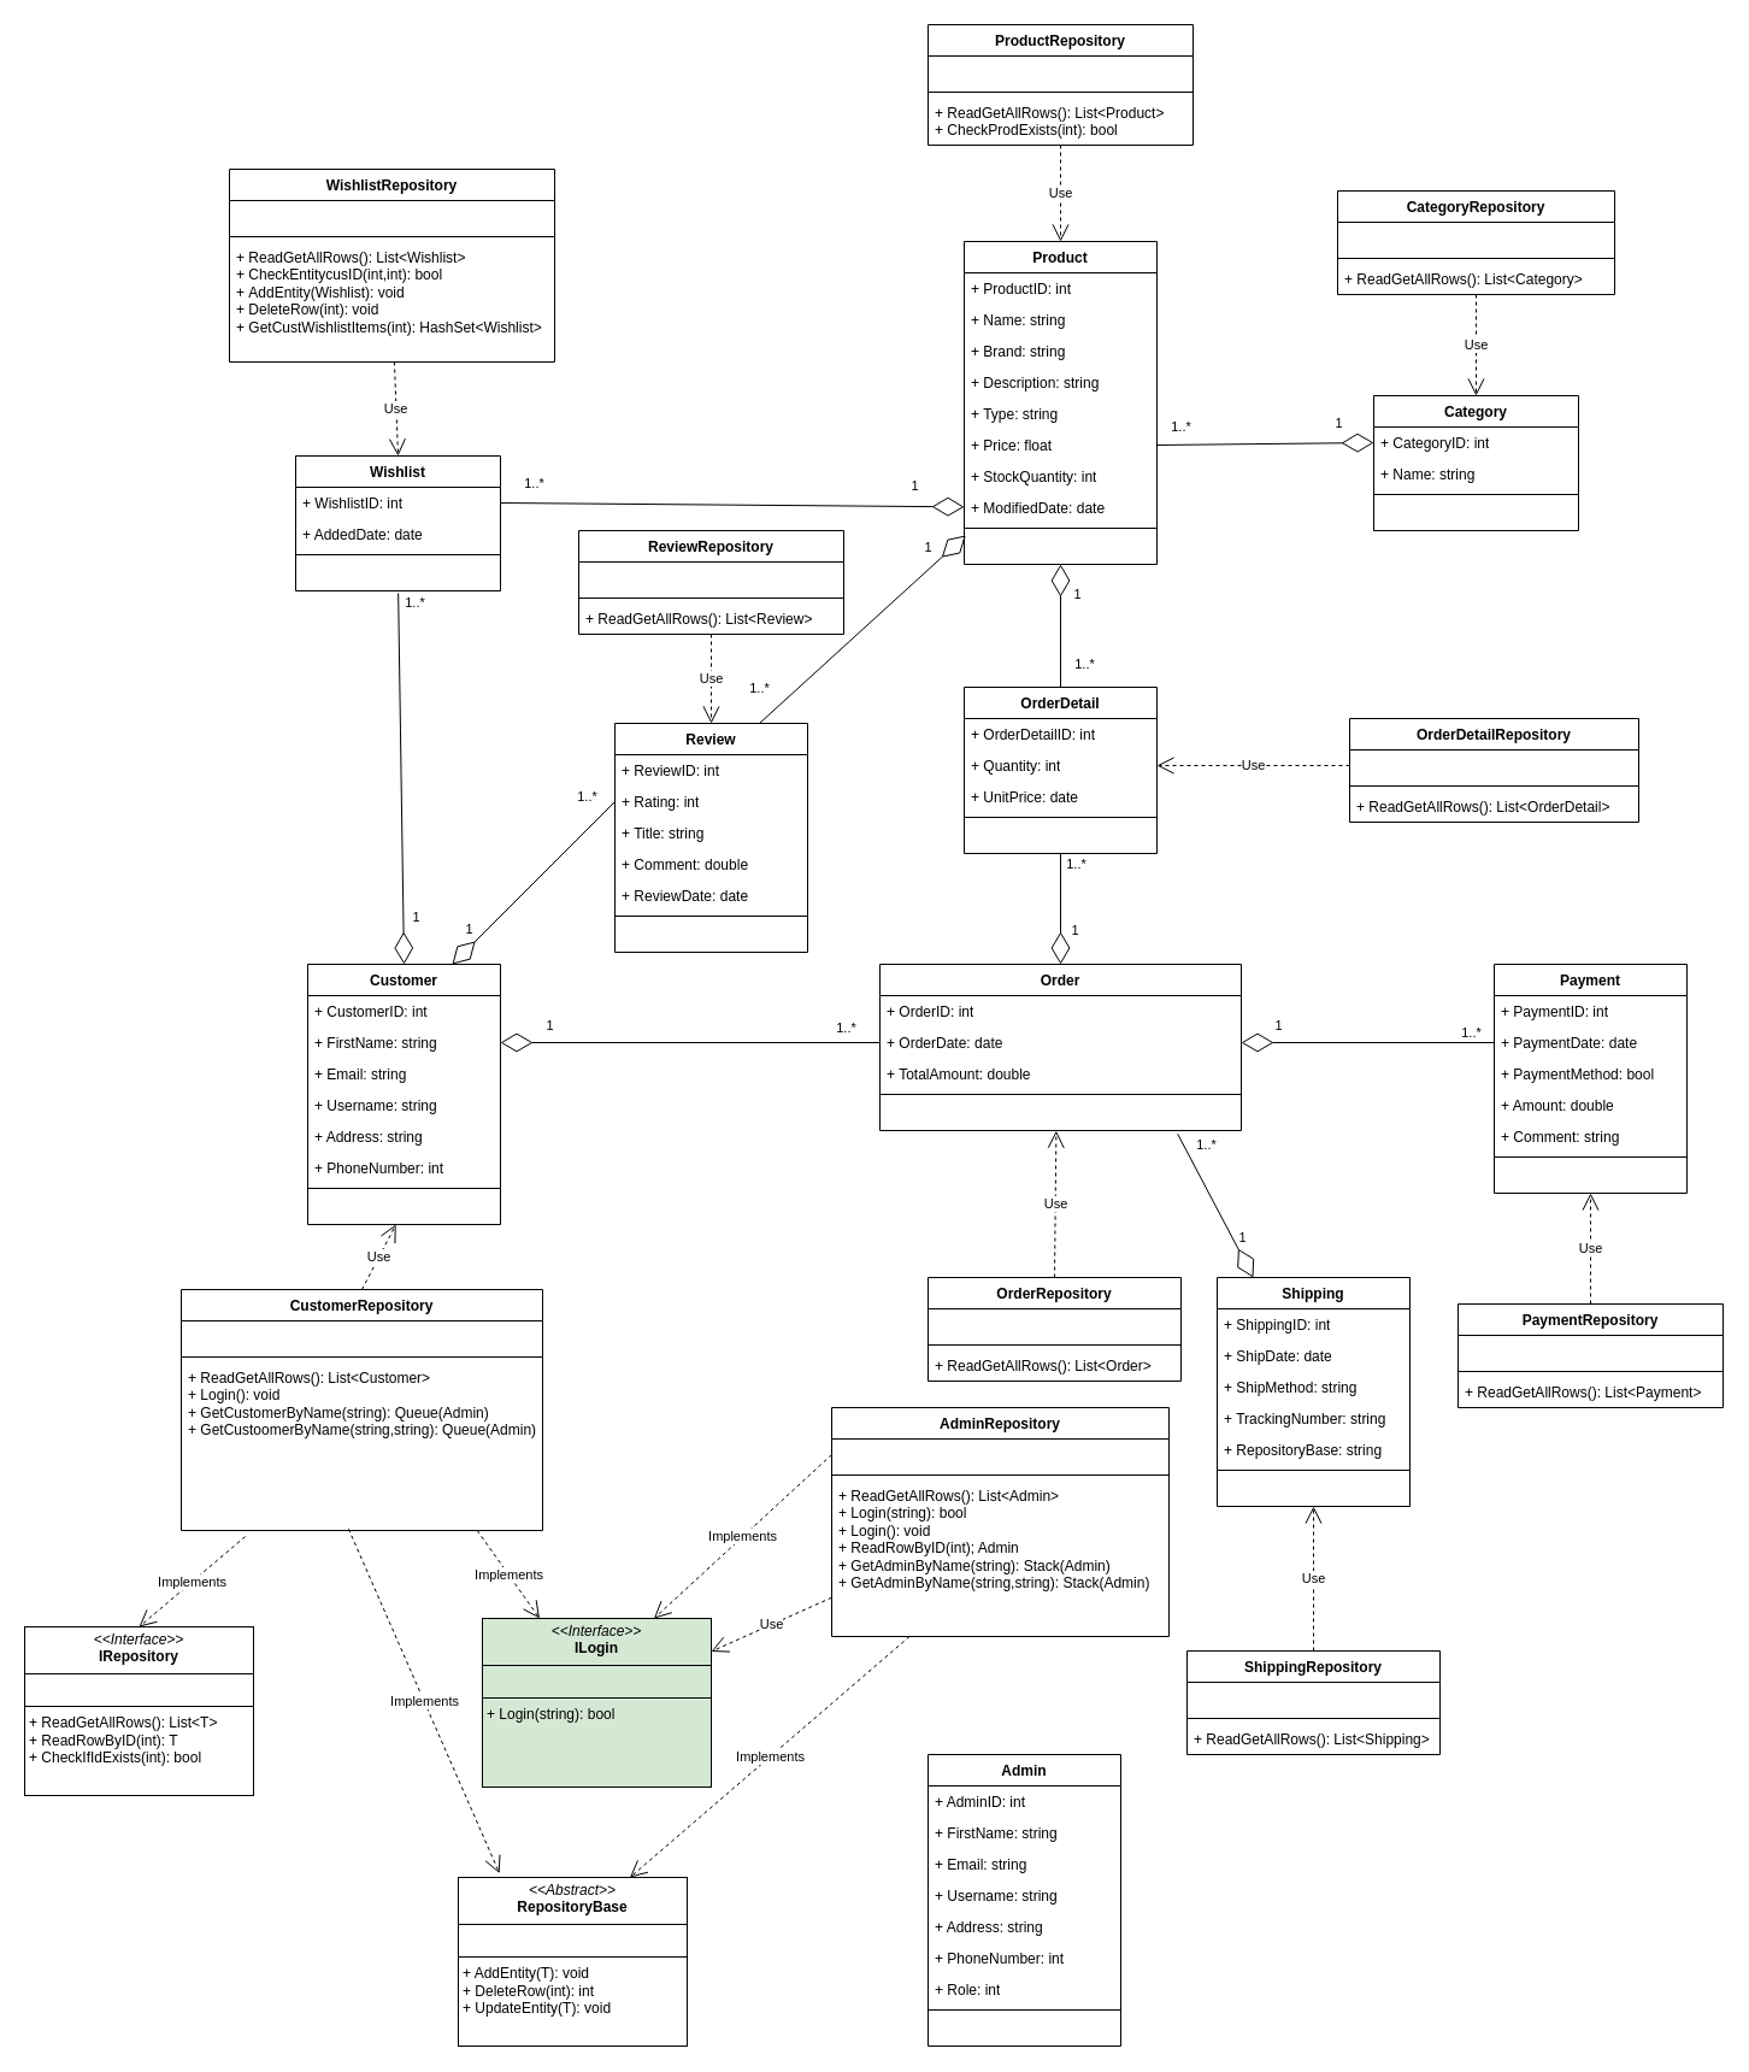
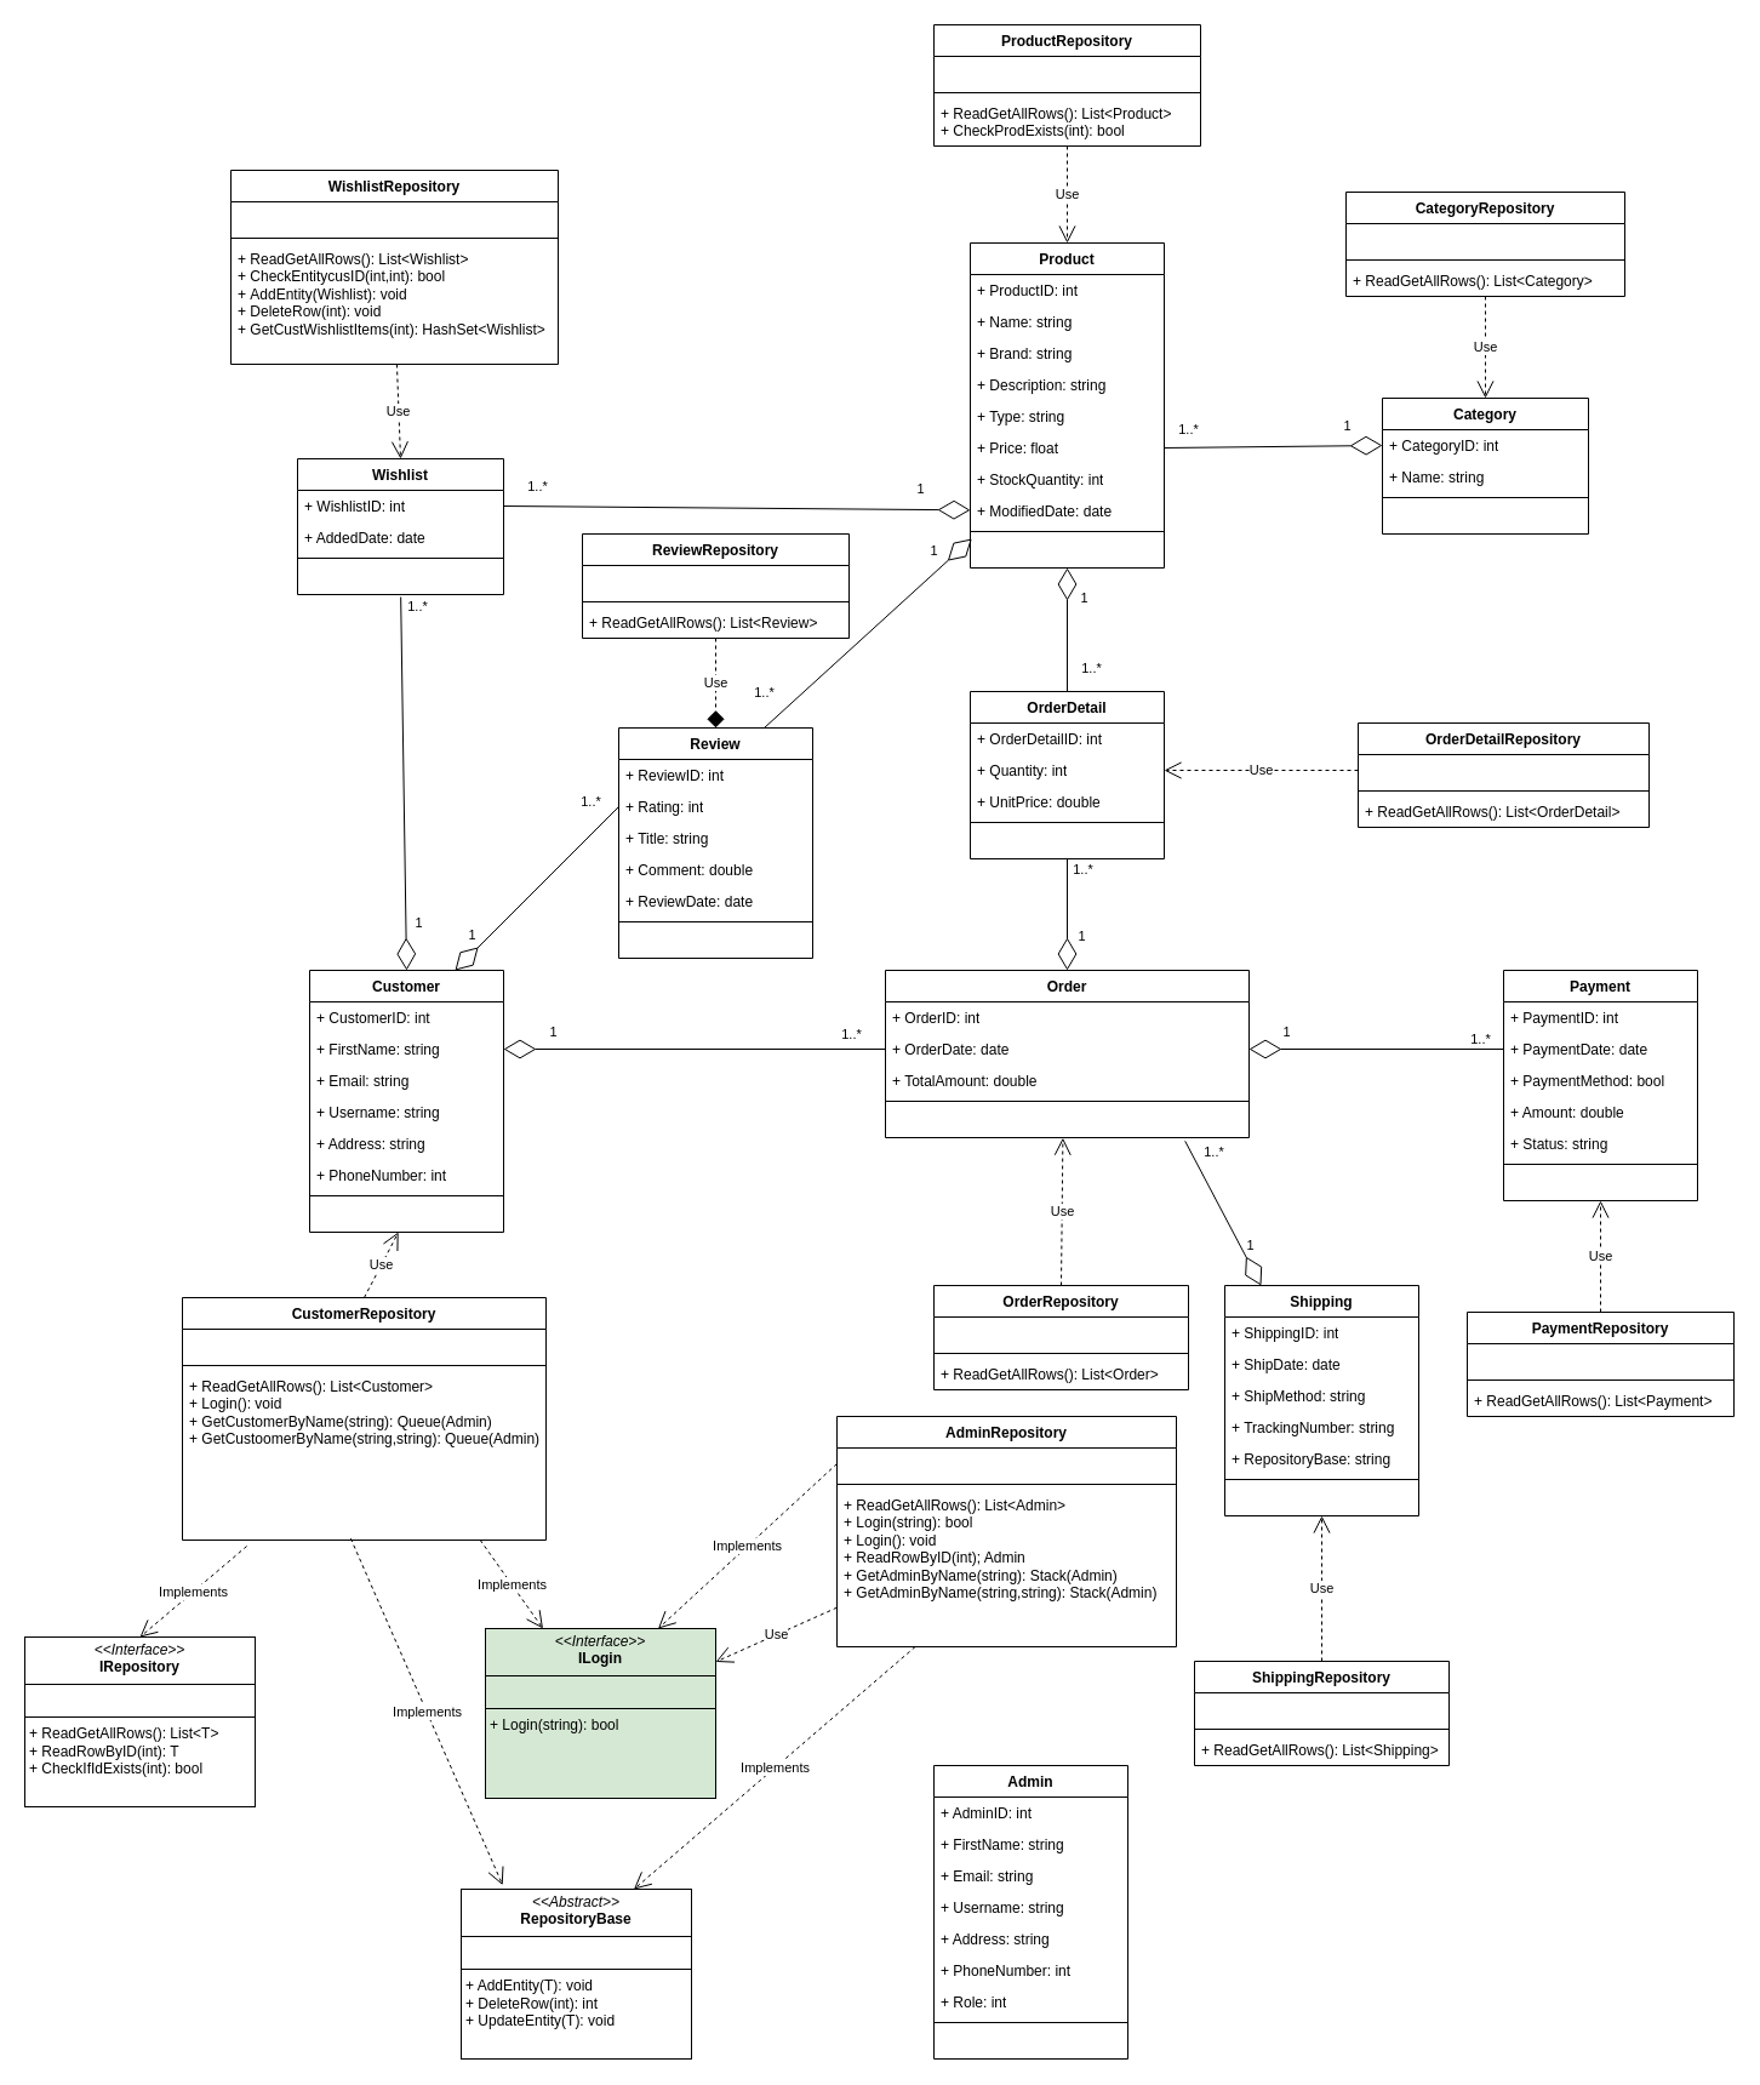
- <mxCell id="131" value="Use" style="endArrow=open;endSize=12;dashed=1;html=1;rounded=0;entryX=0.5;entryY=0;entryDx=0;entryDy=0;" parent="1" source="130" target="93" edge="1"><mxGeometry width="160" relative="1" as="geometry"><mxPoint x="580" y="530" as="sourcePoint" /><mxPoint x="580" y="628" as="targetPoint" /></mxGeometry></mxCell>
+ <mxCell id="131" value="Use" style="endArrow=diamond;endSize=12;dashed=1;html=1;rounded=0;entryX=0.5;entryY=0;entryDx=0;entryDy=0;" parent="1" source="130" target="93" edge="1"><mxGeometry width="160" relative="1" as="geometry"><mxPoint x="580" y="530" as="sourcePoint" /><mxPoint x="580" y="628" as="targetPoint" /></mxGeometry></mxCell>
- <mxCell id="62" value="+ UnitPrice: date" style="text;strokeColor=none;fillColor=none;align=left;verticalAlign=top;spacingLeft=4;spacingRight=4;overflow=hidden;rotatable=0;points=[[0,0.5],[1,0.5]];portConstraint=eastwest;whiteSpace=wrap;html=1;" parent="59" vertex="1"><mxGeometry y="78" width="160" height="26" as="geometry" /></mxCell>
+ <mxCell id="62" value="+ UnitPrice: double" style="text;strokeColor=none;fillColor=none;align=left;verticalAlign=top;spacingLeft=4;spacingRight=4;overflow=hidden;rotatable=0;points=[[0,0.5],[1,0.5]];portConstraint=eastwest;whiteSpace=wrap;html=1;" parent="59" vertex="1"><mxGeometry y="78" width="160" height="26" as="geometry" /></mxCell>
- <mxCell id="76" value="+ Comment: string" style="text;strokeColor=none;fillColor=none;align=left;verticalAlign=top;spacingLeft=4;spacingRight=4;overflow=hidden;rotatable=0;points=[[0,0.5],[1,0.5]];portConstraint=eastwest;whiteSpace=wrap;html=1;" parent="71" vertex="1"><mxGeometry y="130" width="160" height="26" as="geometry" /></mxCell>
+ <mxCell id="76" value="+ Status: string" style="text;strokeColor=none;fillColor=none;align=left;verticalAlign=top;spacingLeft=4;spacingRight=4;overflow=hidden;rotatable=0;points=[[0,0.5],[1,0.5]];portConstraint=eastwest;whiteSpace=wrap;html=1;" parent="71" vertex="1"><mxGeometry y="130" width="160" height="26" as="geometry" /></mxCell>
